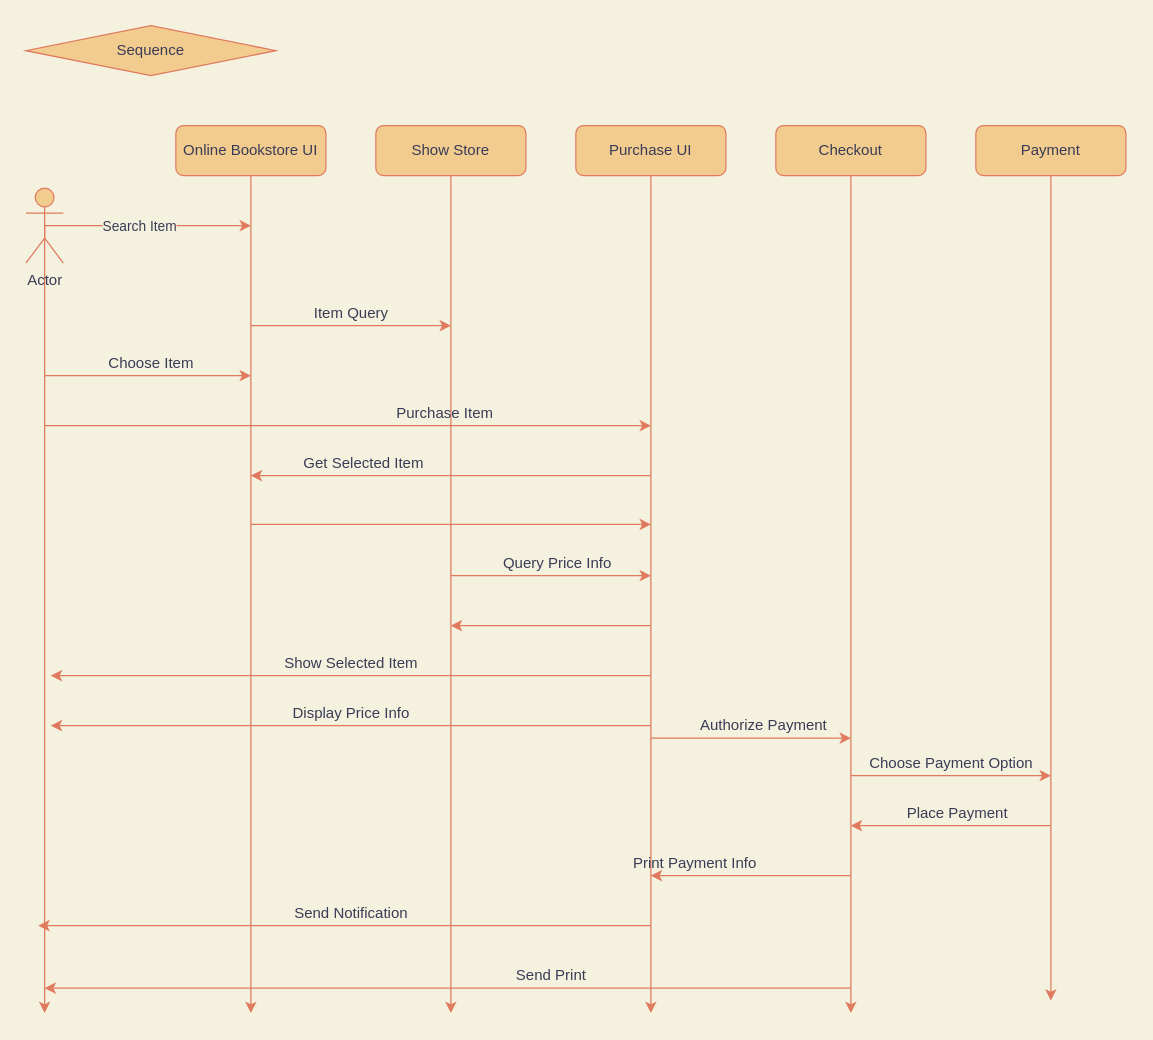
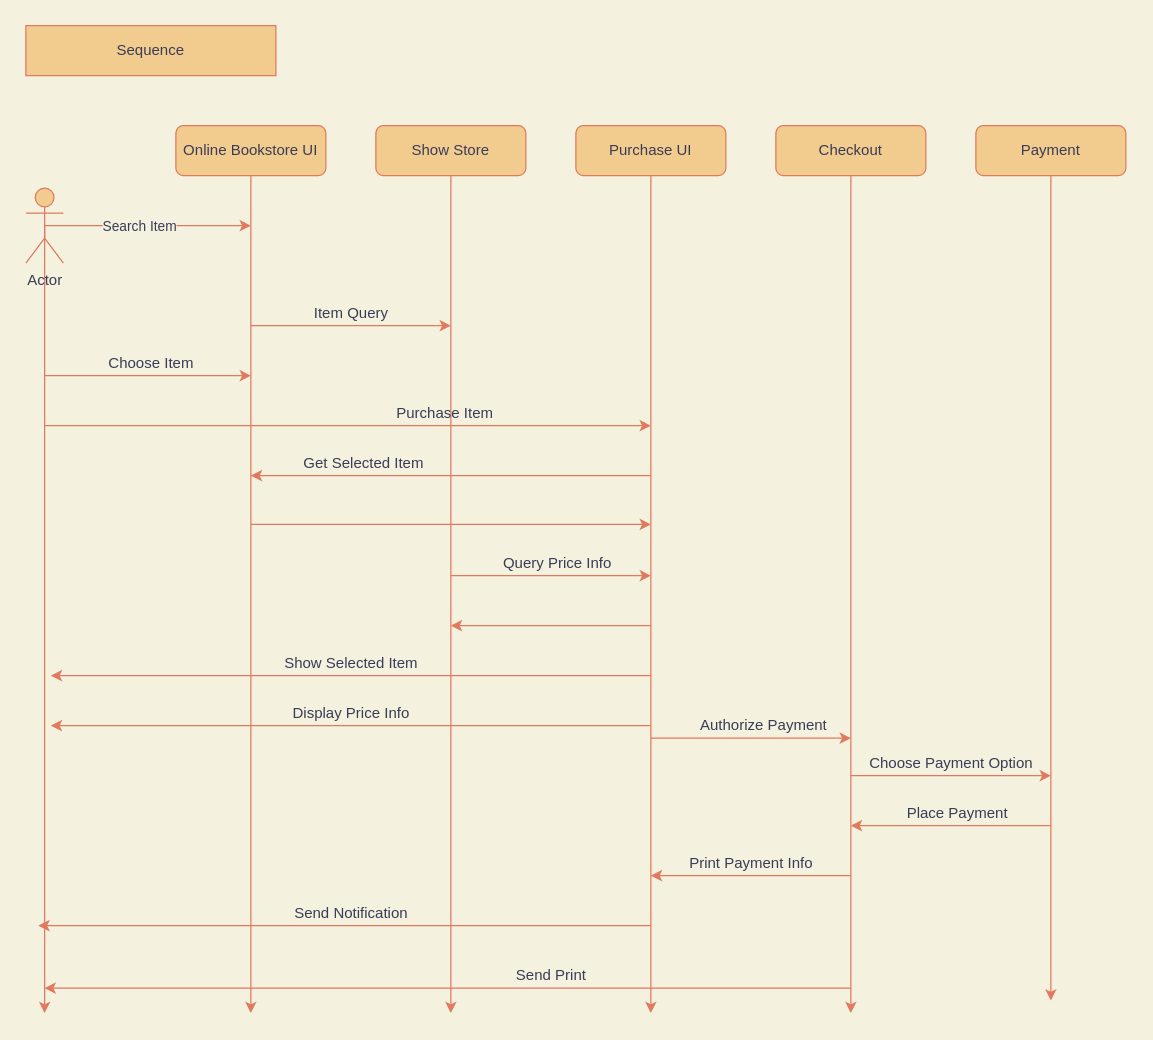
- <mxCell id="2" value="Sequence" style="rhombus;whiteSpace=wrap;html=1;fillColor=#F2CC8F;strokeColor=#E07A5F;fontColor=#393C56;" vertex="1" parent="1"><mxGeometry width="200" height="40" as="geometry" x="20" y="20" /></mxCell>
+ <mxCell id="2" value="Sequence" style="rounded=0;whiteSpace=wrap;html=1;fillColor=#F2CC8F;strokeColor=#E07A5F;fontColor=#393C56;" vertex="1" parent="1"><mxGeometry width="200" height="40" as="geometry" x="20" y="20" /></mxCell>
- <mxCell id="40" value="Print Payment Info" style="text;html=1;align=center;verticalAlign=middle;resizable=0;points=[];autosize=1;strokeColor=none;fillColor=none;fontColor=#393C56;" vertex="1" parent="1"><mxGeometry x="500" y="680" width="110" height="20" as="geometry" /></mxCell>
+ <mxCell id="40" value="Print Payment Info" style="text;html=1;align=center;verticalAlign=middle;resizable=0;points=[];autosize=1;strokeColor=none;fillColor=none;fontColor=#393C56;" vertex="1" parent="1"><mxGeometry x="545" y="680" width="110" height="20" as="geometry" /></mxCell>
